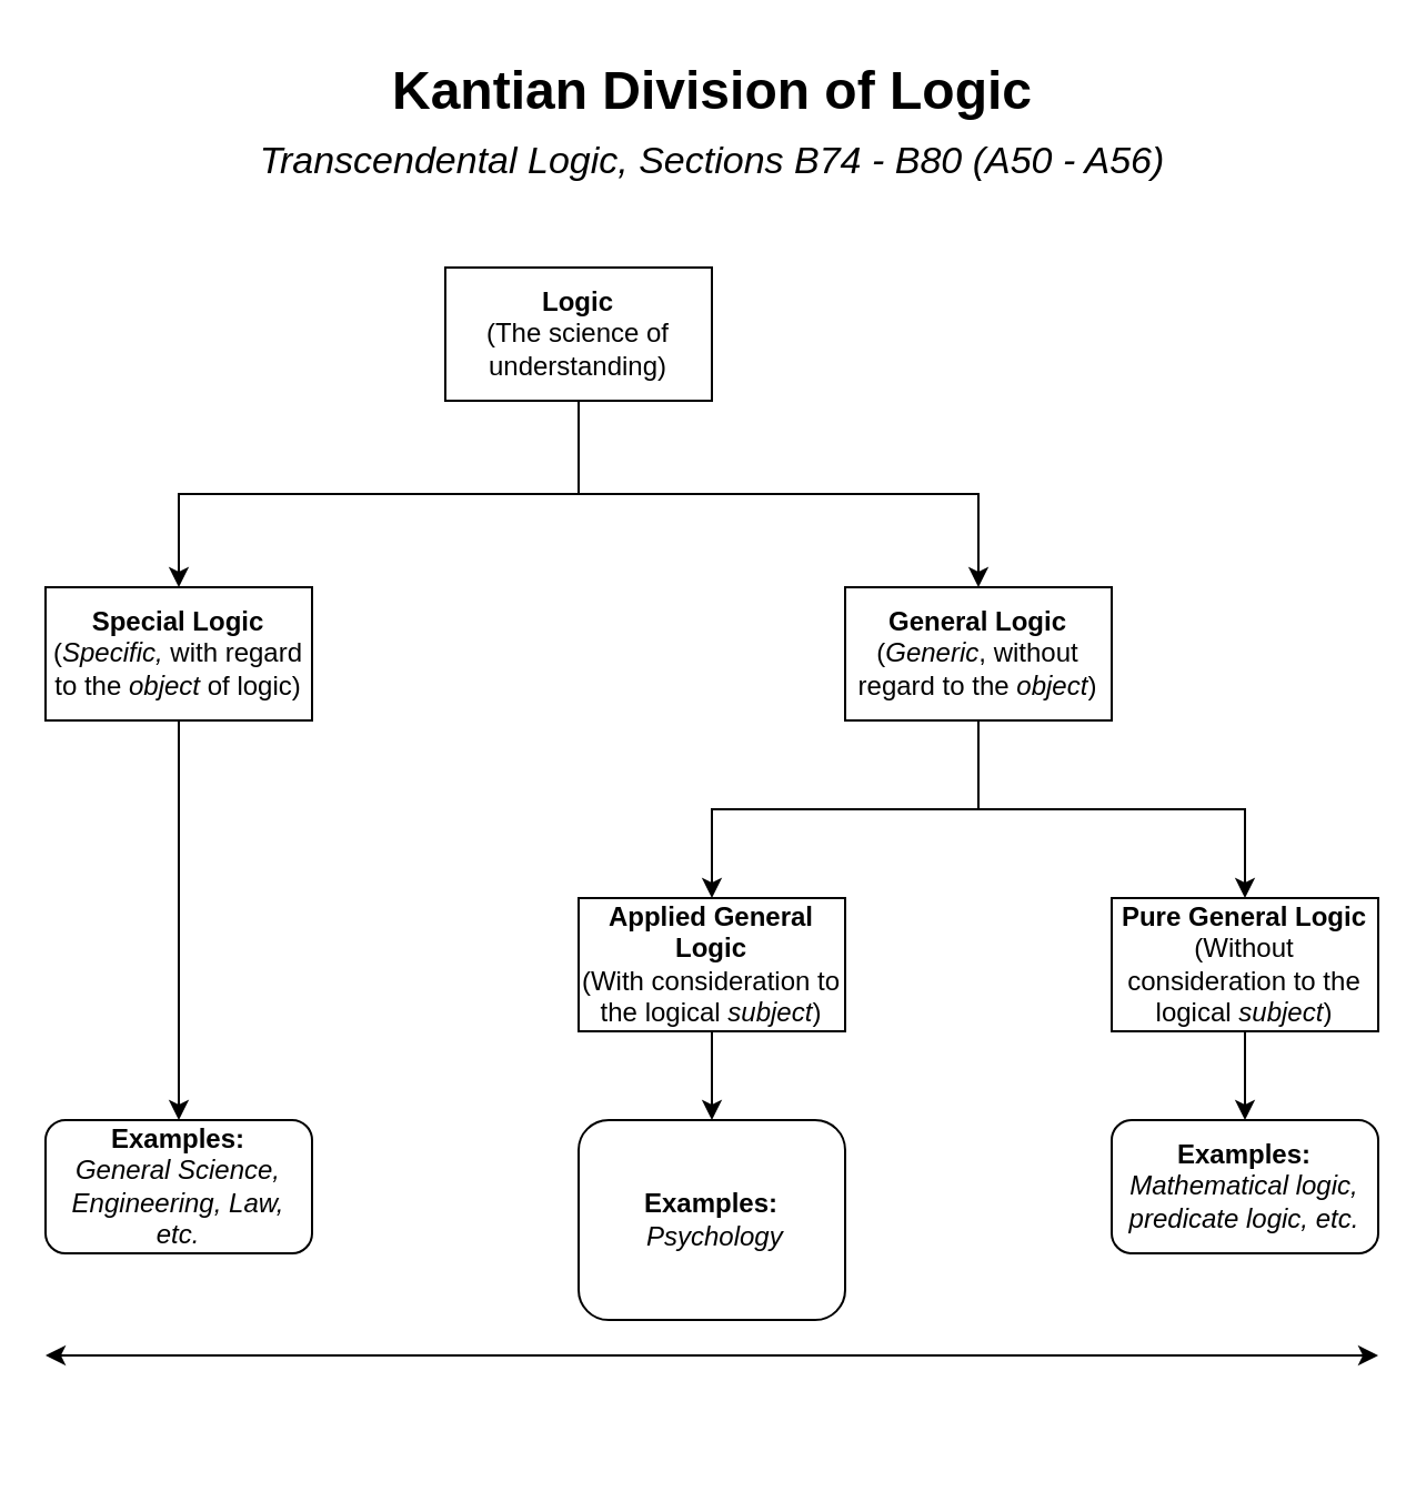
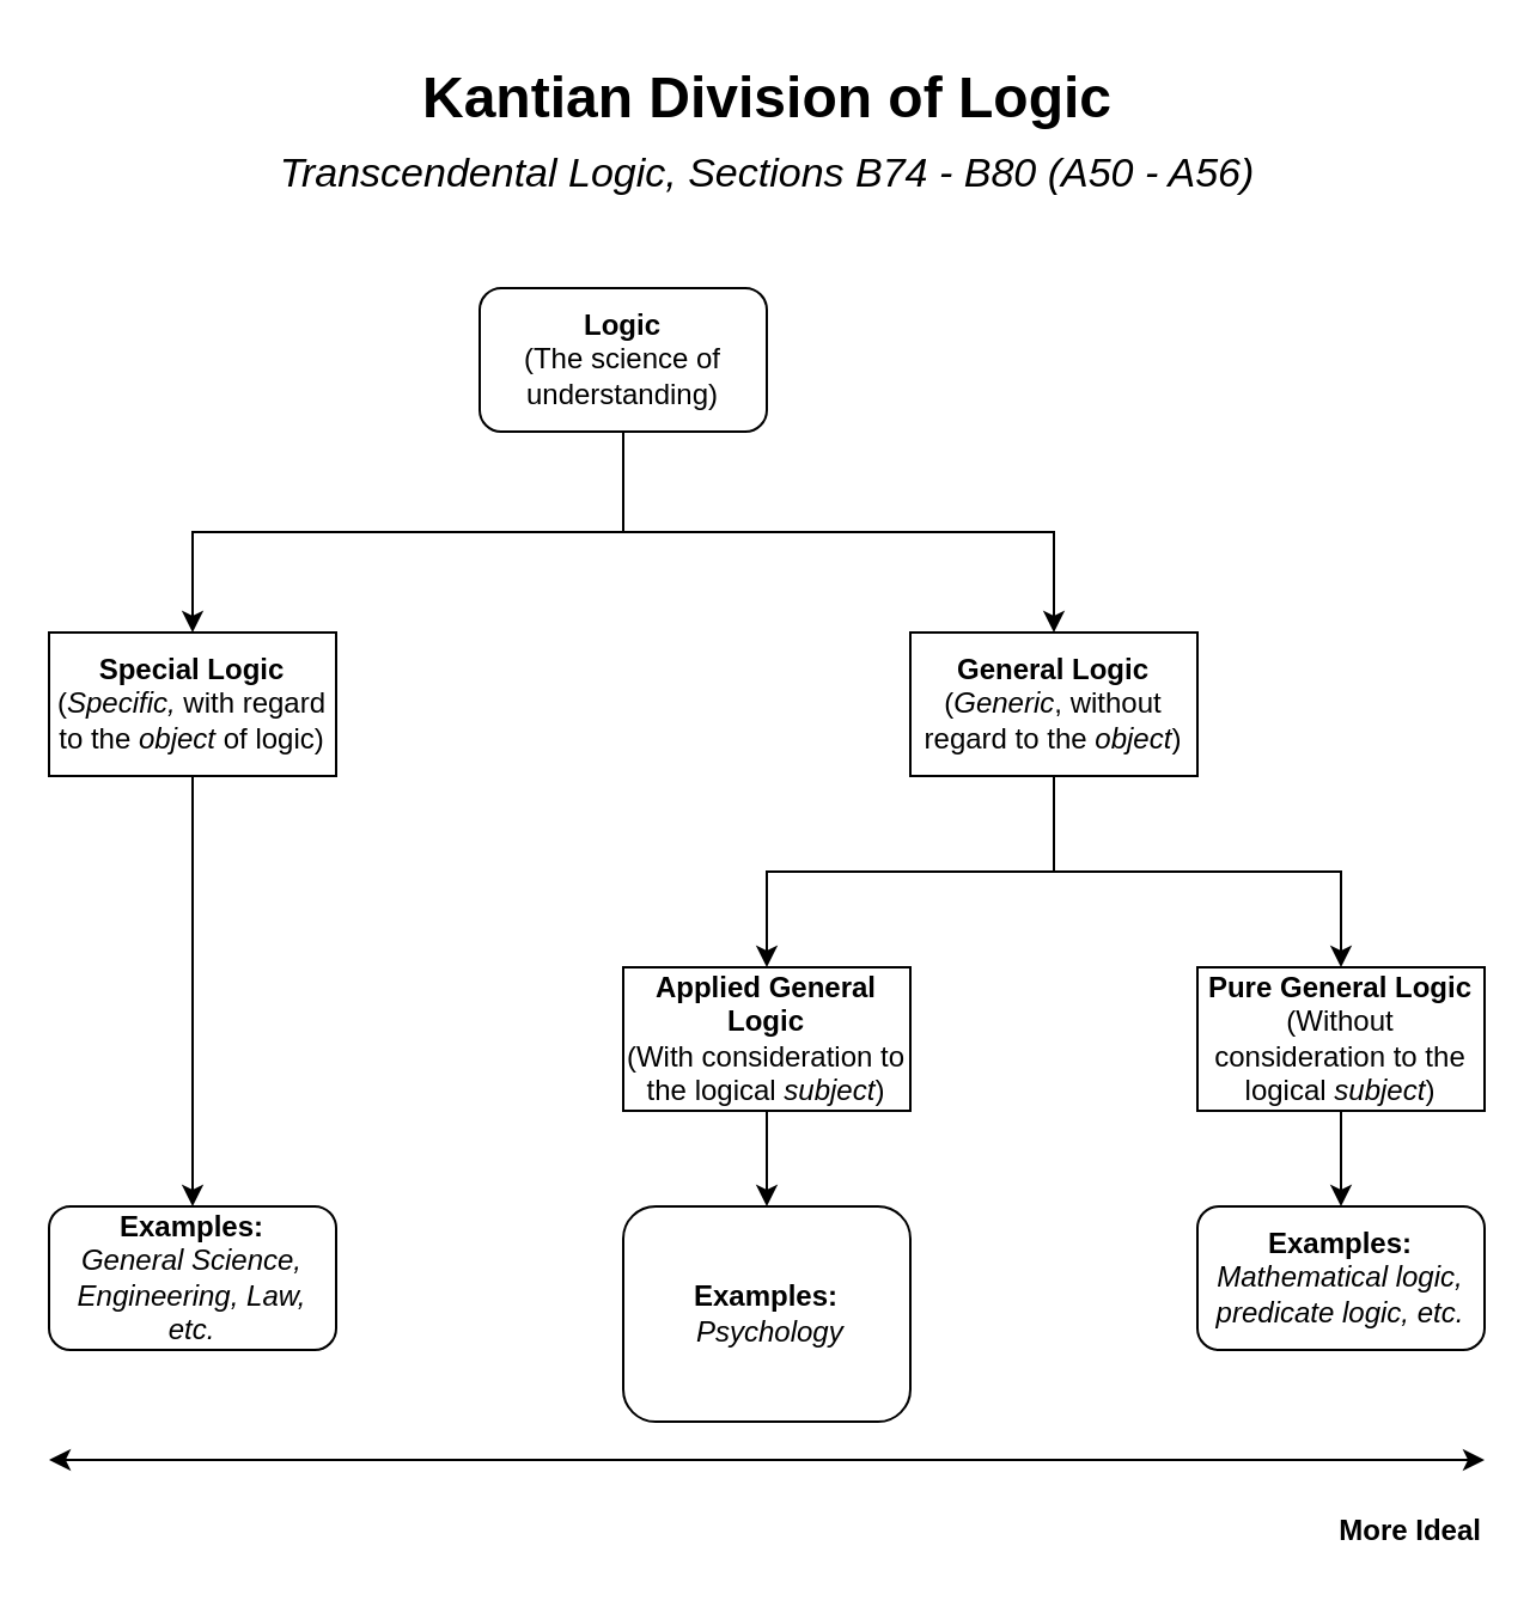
- <mxCell id="4" value="&lt;b&gt;Logic&lt;br&gt;&lt;/b&gt;(The science of understanding)" style="rounded=0;whiteSpace=wrap;html=1;" vertex="1" parent="1"><mxGeometry x="200" y="120" width="120" height="60" as="geometry" /></mxCell>
+ <mxCell id="4" value="&lt;b&gt;Logic&lt;br&gt;&lt;/b&gt;(The science of understanding)" style="whiteSpace=wrap;html=1;rounded=1;" vertex="1" parent="1"><mxGeometry x="200" y="120" width="120" height="60" as="geometry" /></mxCell>
+ <mxCell id="18" value="&lt;b&gt;More Ideal&lt;/b&gt;" style="text;html=1;align=right;verticalAlign=middle;resizable=0;points=[];autosize=1;" vertex="1" parent="1"><mxGeometry x="550" y="630" width="70" height="20" as="geometry" /></mxCell>
